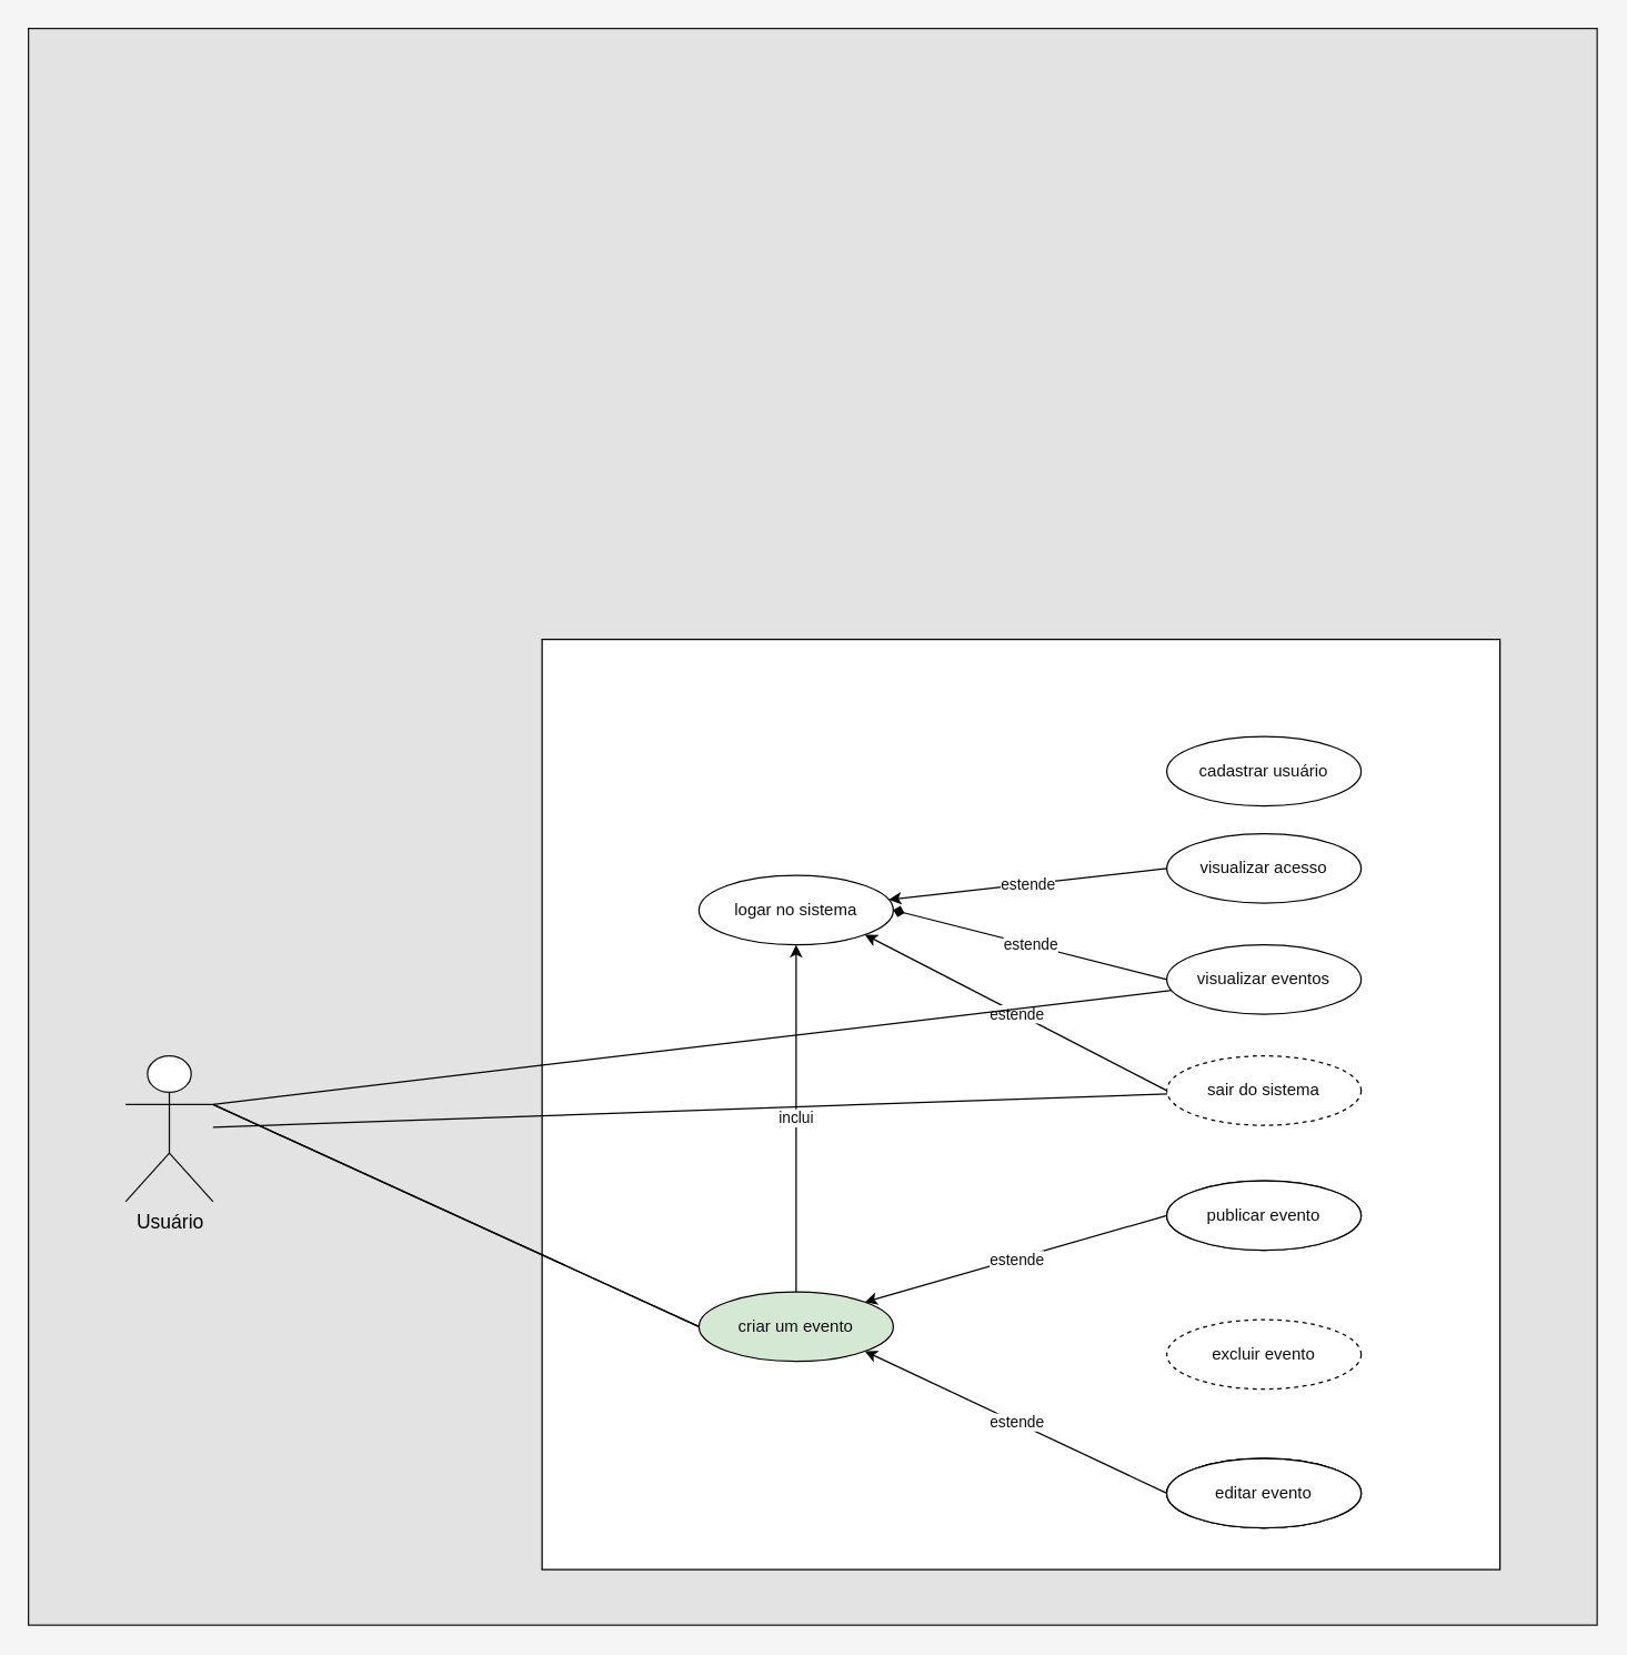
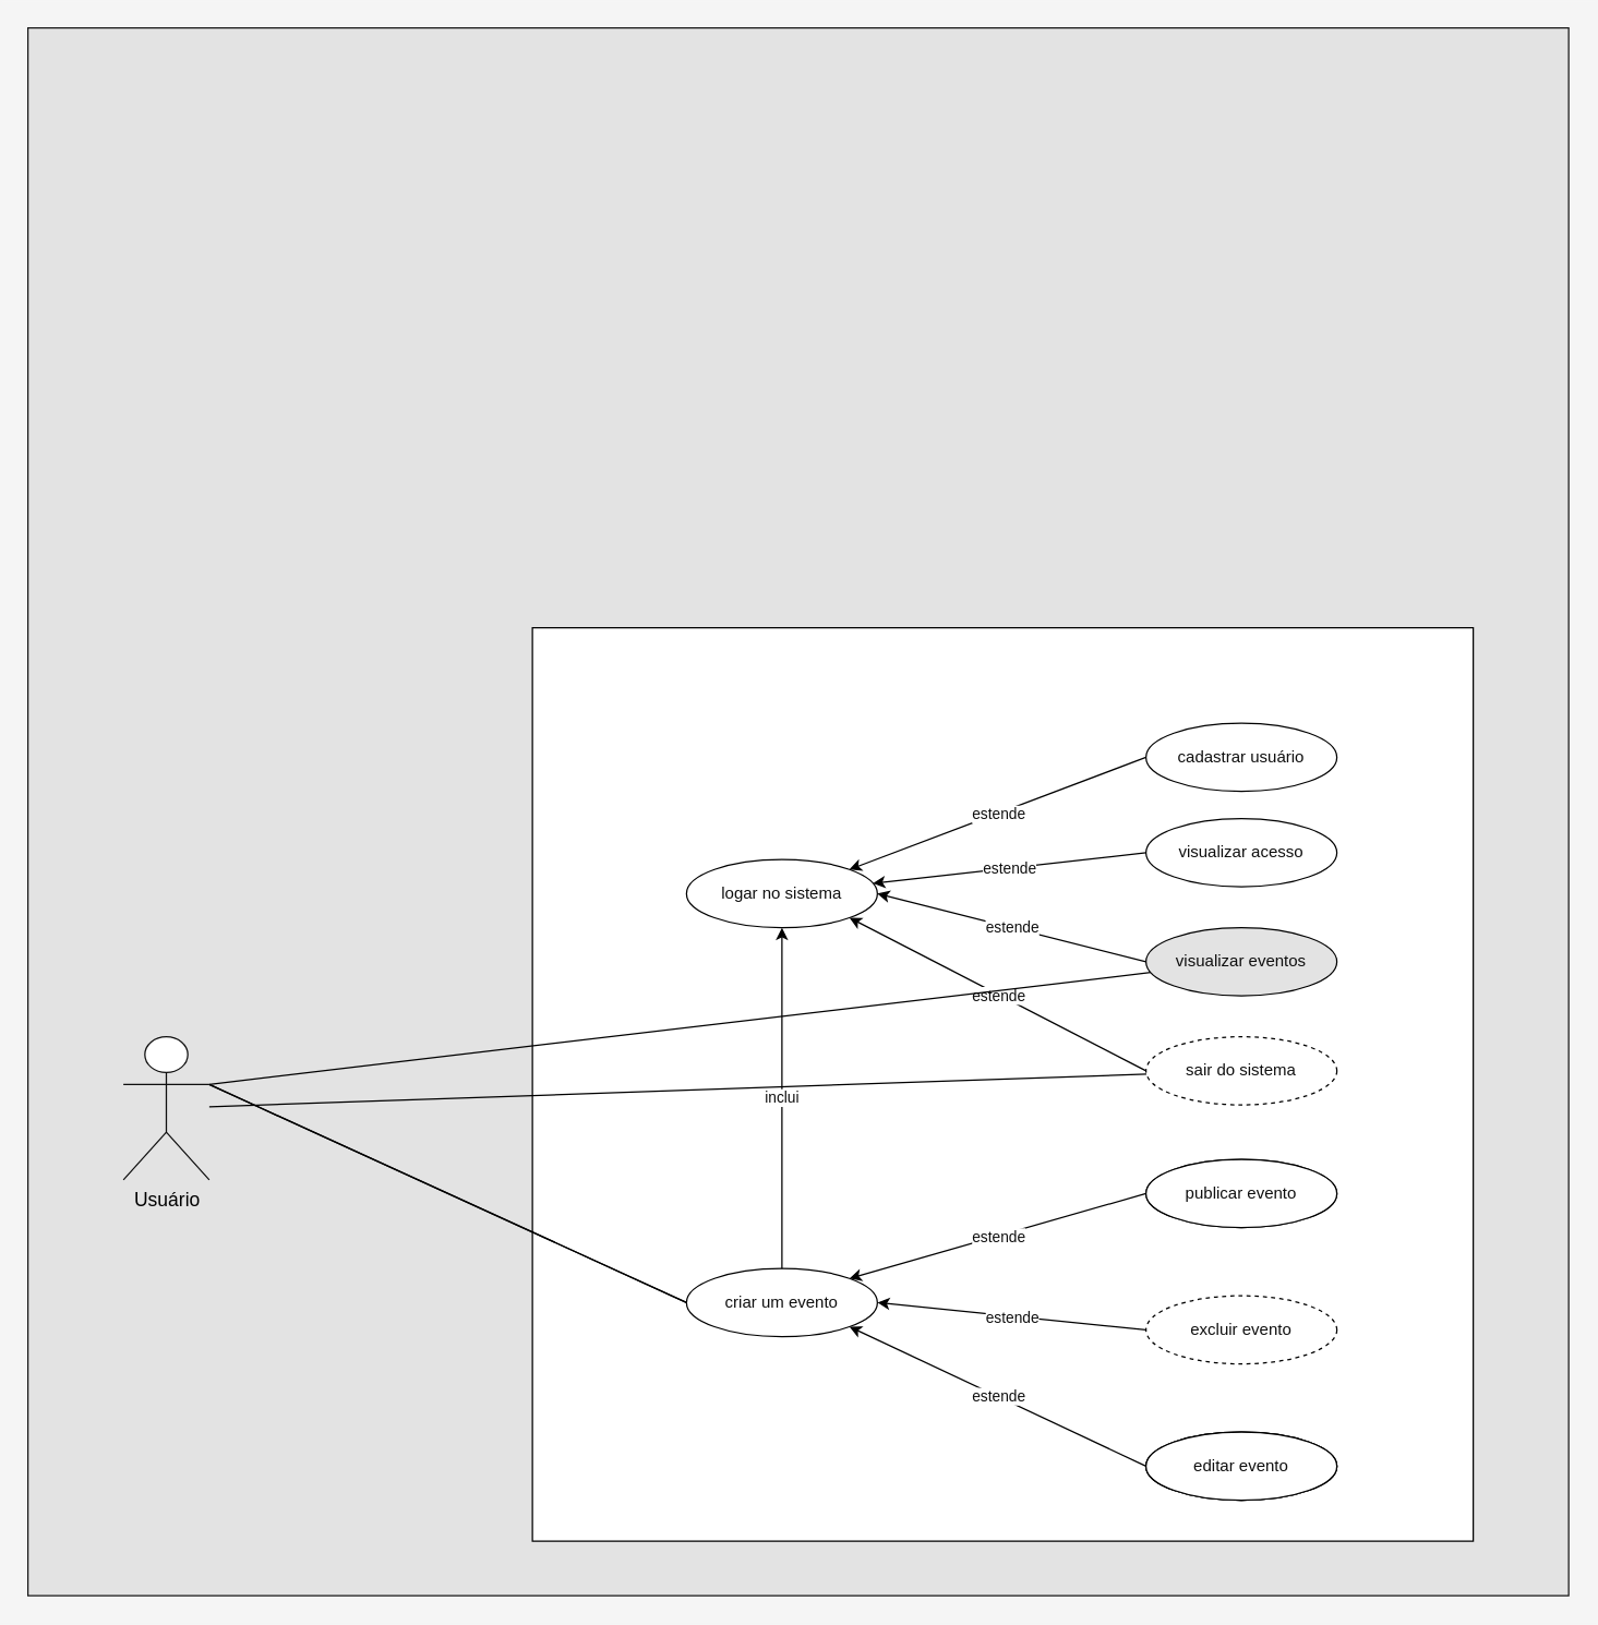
+ <mxCell id="26" value="" style="endArrow=classic;html=1;exitX=0;exitY=0.5;exitDx=0;exitDy=0;entryX=1;entryY=0;entryDx=0;entryDy=0;" parent="1" source="22" target="5" edge="1"><mxGeometry relative="1" as="geometry"><mxPoint x="833" y="635" as="sourcePoint" /><mxPoint x="649.355" y="657.037" as="targetPoint" /></mxGeometry></mxCell>
+ <mxCell id="27" value="estende" style="edgeLabel;resizable=0;html=1;align=center;verticalAlign=middle;fontColor=#0F0F0F;" parent="26" connectable="0" vertex="1"><mxGeometry relative="1" as="geometry" /></mxCell>
- <mxCell id="18" value="" style="endArrow=diamond;html=1;exitX=0;exitY=0.5;exitDx=0;exitDy=0;entryX=1;entryY=0.5;entryDx=0;entryDy=0;" parent="1" source="17" target="5" edge="1"><mxGeometry relative="1" as="geometry"><mxPoint x="763" y="740" as="sourcePoint" /><mxPoint x="651.78" y="698" as="targetPoint" /></mxGeometry></mxCell>
+ <mxCell id="18" value="" style="endArrow=classic;html=1;exitX=0;exitY=0.5;exitDx=0;exitDy=0;entryX=1;entryY=0.5;entryDx=0;entryDy=0;" parent="1" source="17" target="5" edge="1"><mxGeometry relative="1" as="geometry"><mxPoint x="763" y="740" as="sourcePoint" /><mxPoint x="651.78" y="698" as="targetPoint" /></mxGeometry></mxCell>
- <mxCell id="17" value="visualizar eventos" style="ellipse;whiteSpace=wrap;html=1;fontColor=#0F0F0F;" parent="1" vertex="1"><mxGeometry x="840" y="680" width="140" height="50" as="geometry" /></mxCell>
+ <mxCell id="17" value="visualizar eventos" style="ellipse;whiteSpace=wrap;html=1;fontColor=#0F0F0F;fillColor=#e3e3e3;" parent="1" vertex="1"><mxGeometry x="840" y="680" width="140" height="50" as="geometry" /></mxCell>
- <mxCell id="7" value="criar um evento" style="ellipse;whiteSpace=wrap;html=1;fontColor=#0F0F0F;fillColor=#d5e8d4;" parent="1" vertex="1"><mxGeometry x="503" y="930" width="140" height="50" as="geometry" /></mxCell>
+ <mxCell id="7" value="criar um evento" style="ellipse;whiteSpace=wrap;html=1;fontColor=#0F0F0F;" parent="1" vertex="1"><mxGeometry x="503" y="930" width="140" height="50" as="geometry" /></mxCell>
+ <mxCell id="12" value="" style="endArrow=classic;html=1;exitX=0;exitY=0.5;exitDx=0;exitDy=0;entryX=1;entryY=0.5;entryDx=0;entryDy=0;" parent="1" source="11" target="7" edge="1"><mxGeometry relative="1" as="geometry"><mxPoint x="763" y="740" as="sourcePoint" /><mxPoint x="649.78" y="703" as="targetPoint" /></mxGeometry></mxCell>
+ <mxCell id="13" value="estende" style="edgeLabel;resizable=0;html=1;align=center;verticalAlign=middle;fontColor=#0F0F0F;" parent="12" connectable="0" vertex="1"><mxGeometry relative="1" as="geometry" /></mxCell>
